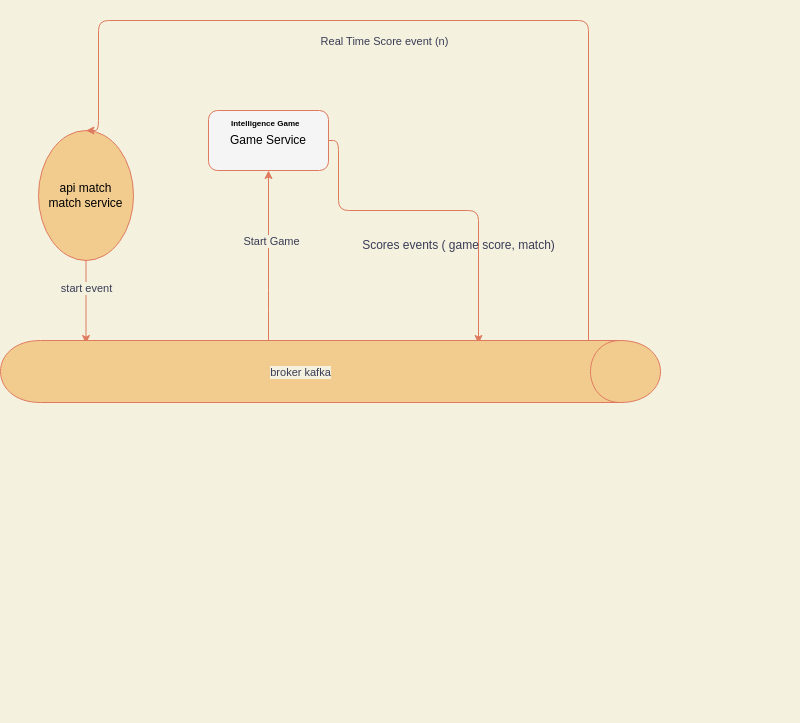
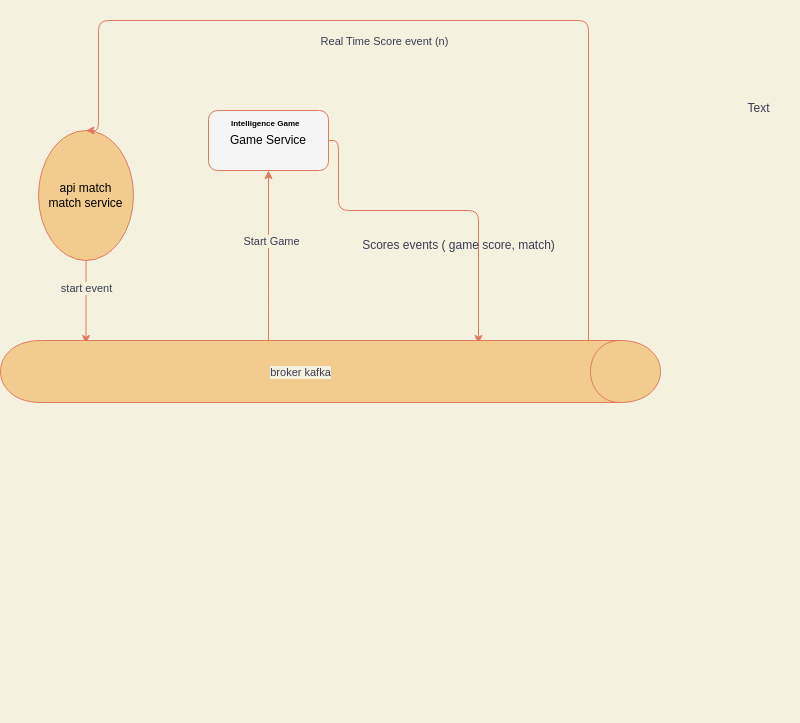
+ <mxCell id="16" value="Text" style="text;html=1;align=center;verticalAlign=middle;resizable=0;points=[];autosize=1;rounded=1;fontColor=#393C56;" parent="1" vertex="1"><mxGeometry x="730" y="98" width="40" height="20" as="geometry" /></mxCell>
